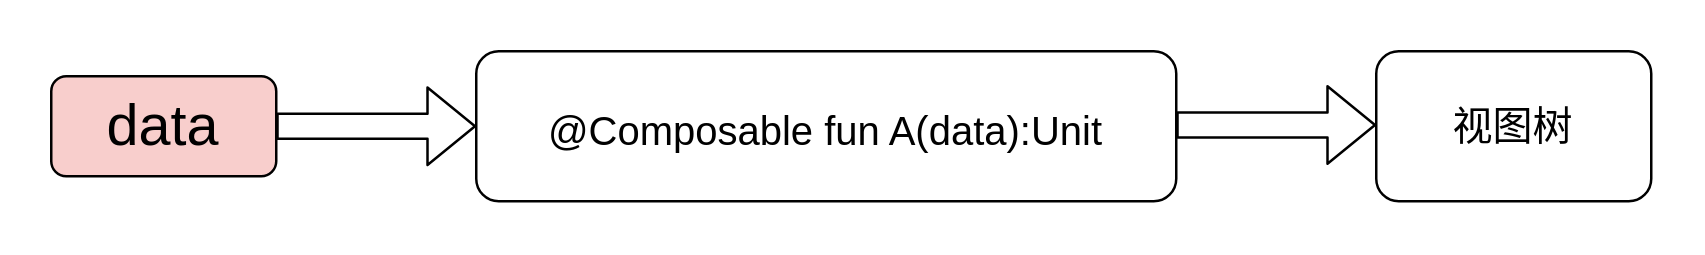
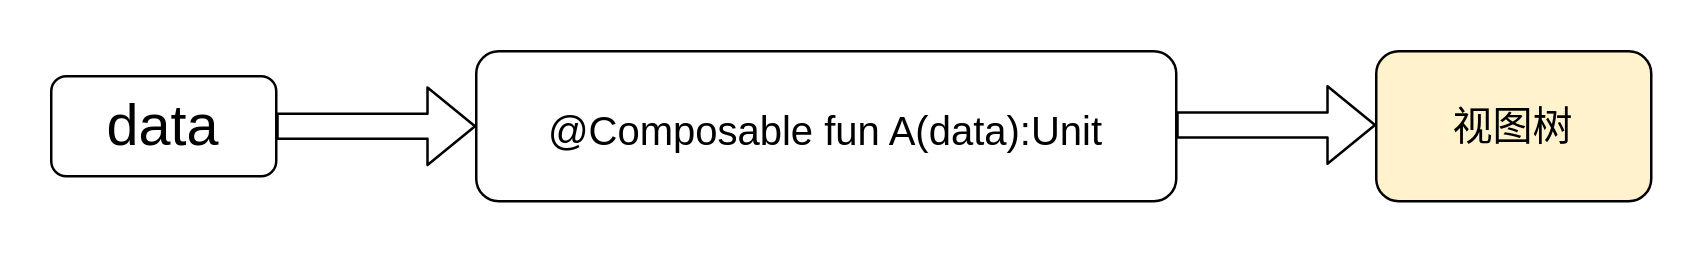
- <mxCell id="2" value="&lt;font style=&quot;font-size: 23px;&quot;&gt;data&lt;/font&gt;" style="rounded=1;whiteSpace=wrap;html=1;fillColor=#f8cecc;" vertex="1" parent="1"><mxGeometry x="20" y="30" width="90" height="40" as="geometry" /></mxCell>
+ <mxCell id="2" value="&lt;font style=&quot;font-size: 23px;&quot;&gt;data&lt;/font&gt;" style="rounded=1;whiteSpace=wrap;html=1;" vertex="1" parent="1"><mxGeometry x="20" y="30" width="90" height="40" as="geometry" /></mxCell>
- <mxCell id="6" value="视图树" style="rounded=1;whiteSpace=wrap;html=1;fontSize=16;" vertex="1" parent="1"><mxGeometry x="550" y="20" width="110" height="60" as="geometry" /></mxCell>
+ <mxCell id="6" value="视图树" style="rounded=1;whiteSpace=wrap;html=1;fontSize=16;fillColor=#fff2cc;" vertex="1" parent="1"><mxGeometry x="550" y="20" width="110" height="60" as="geometry" /></mxCell>
